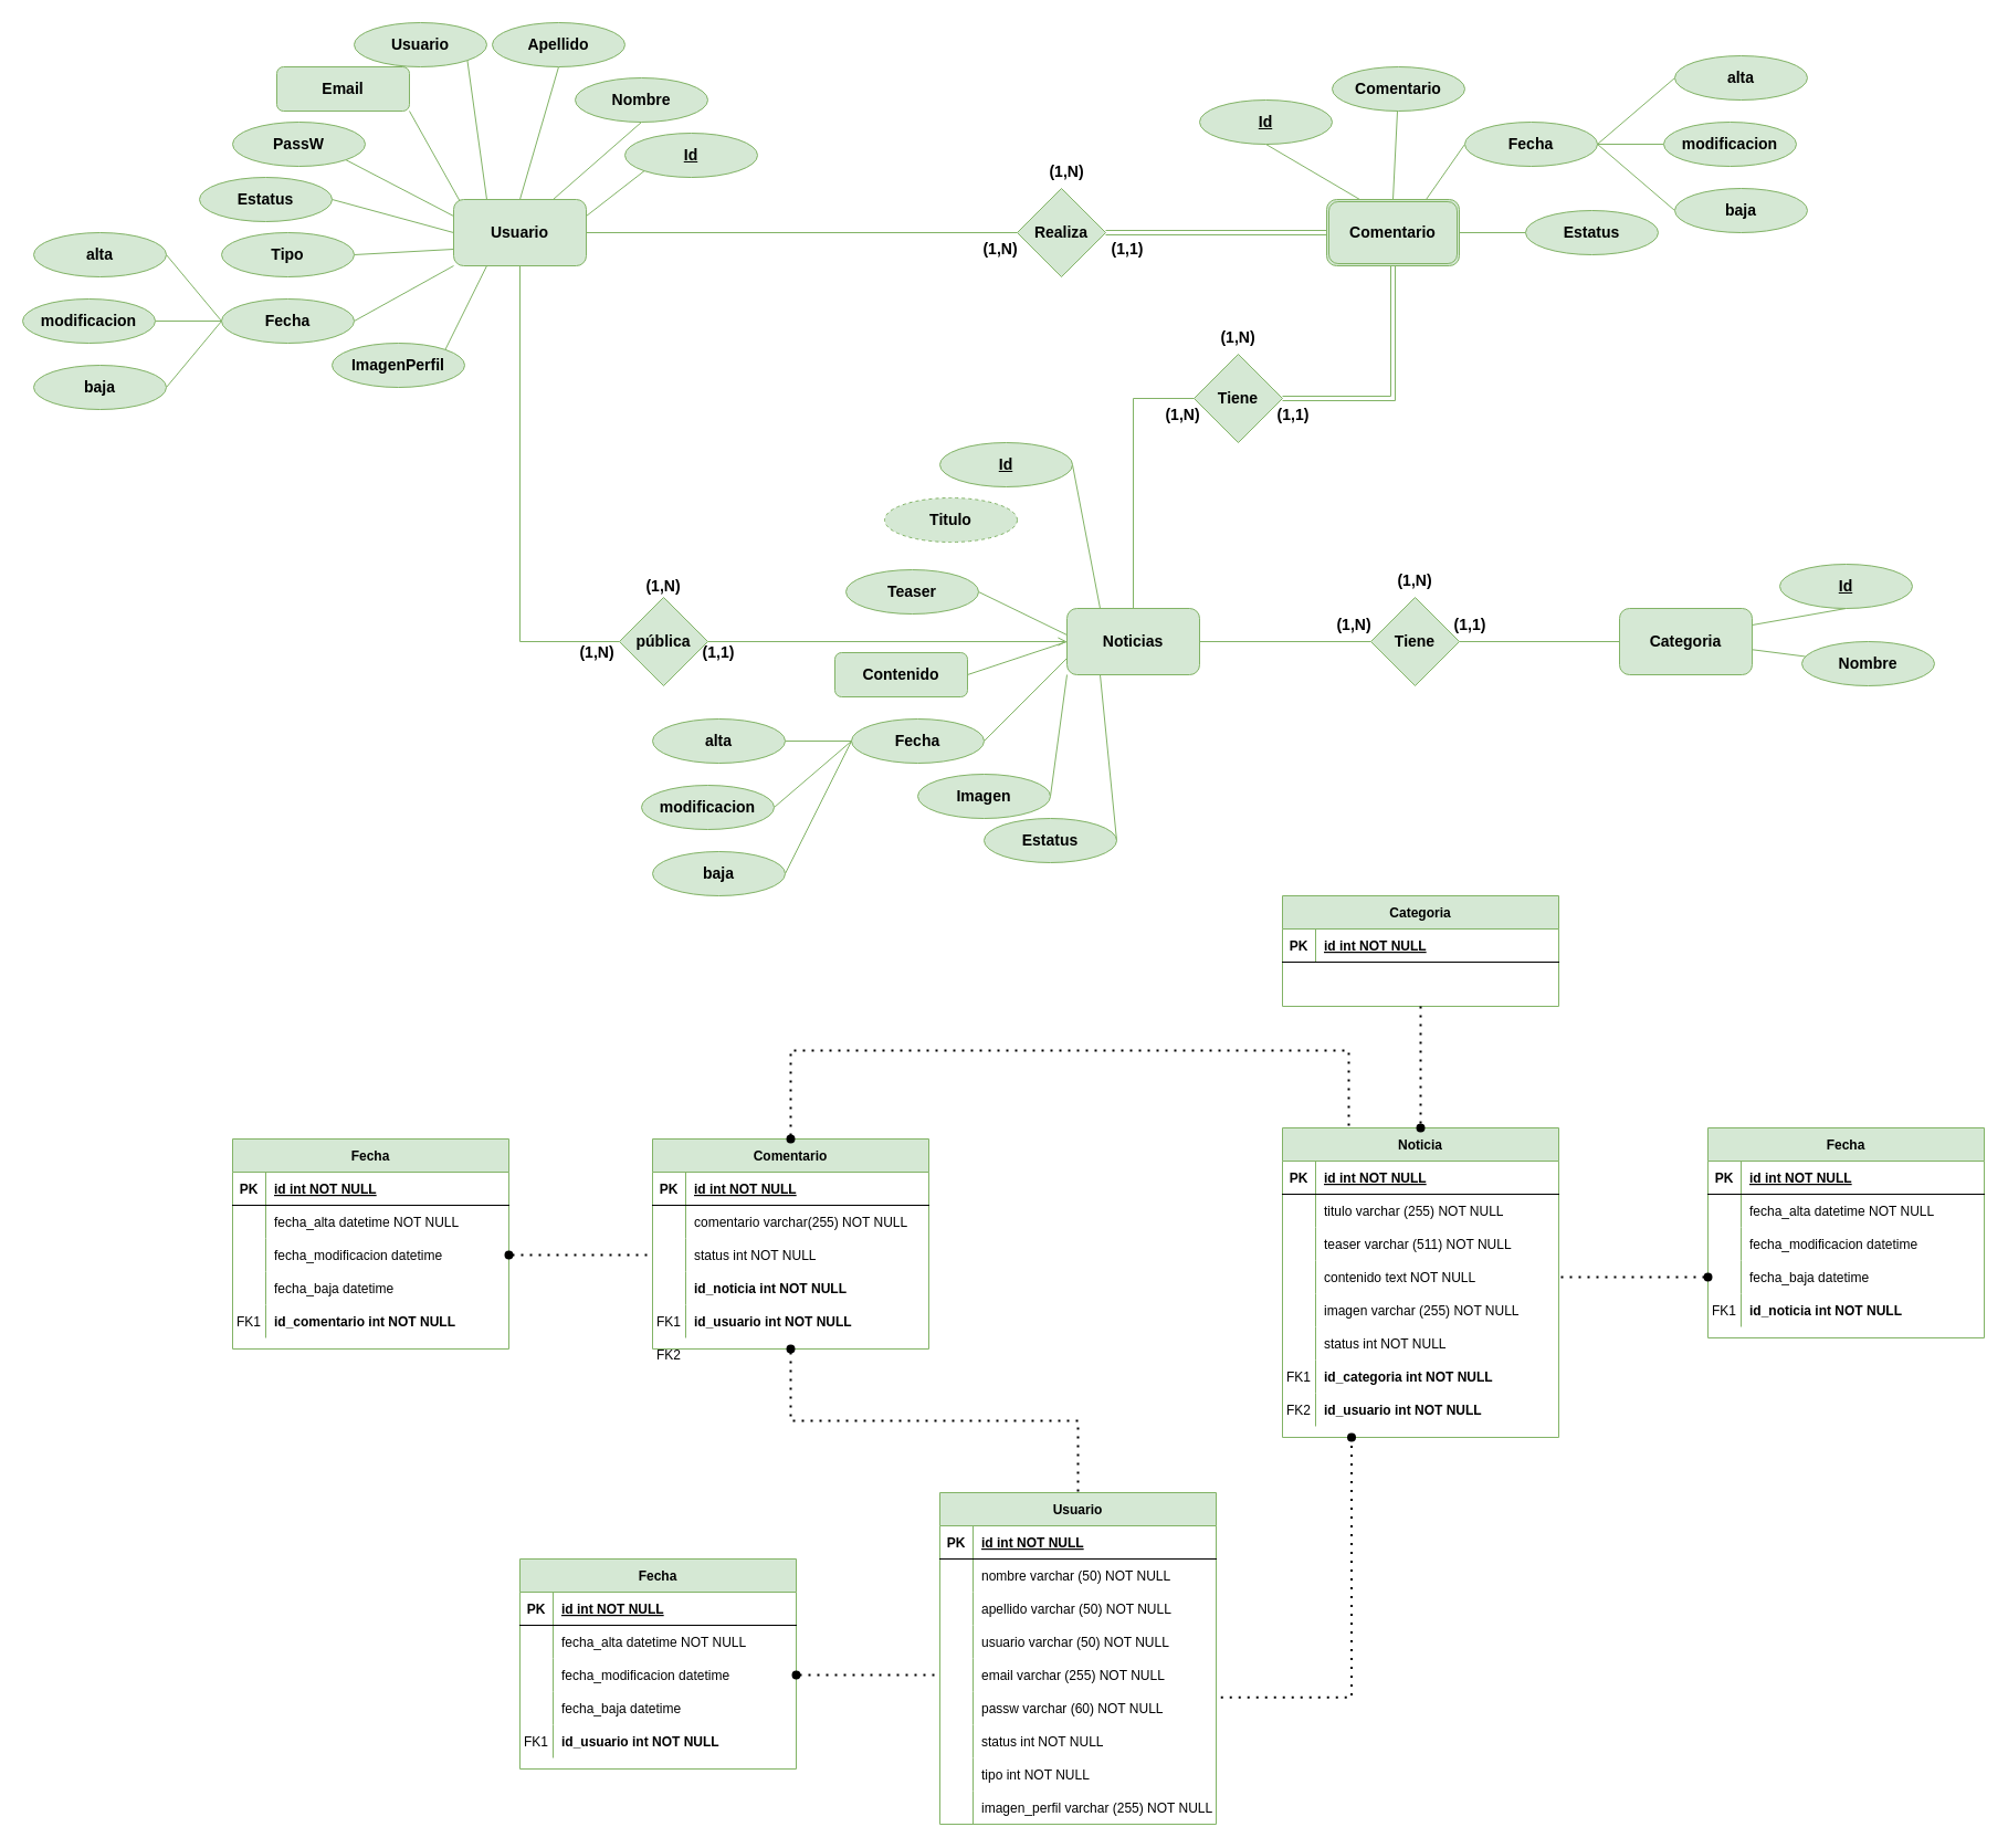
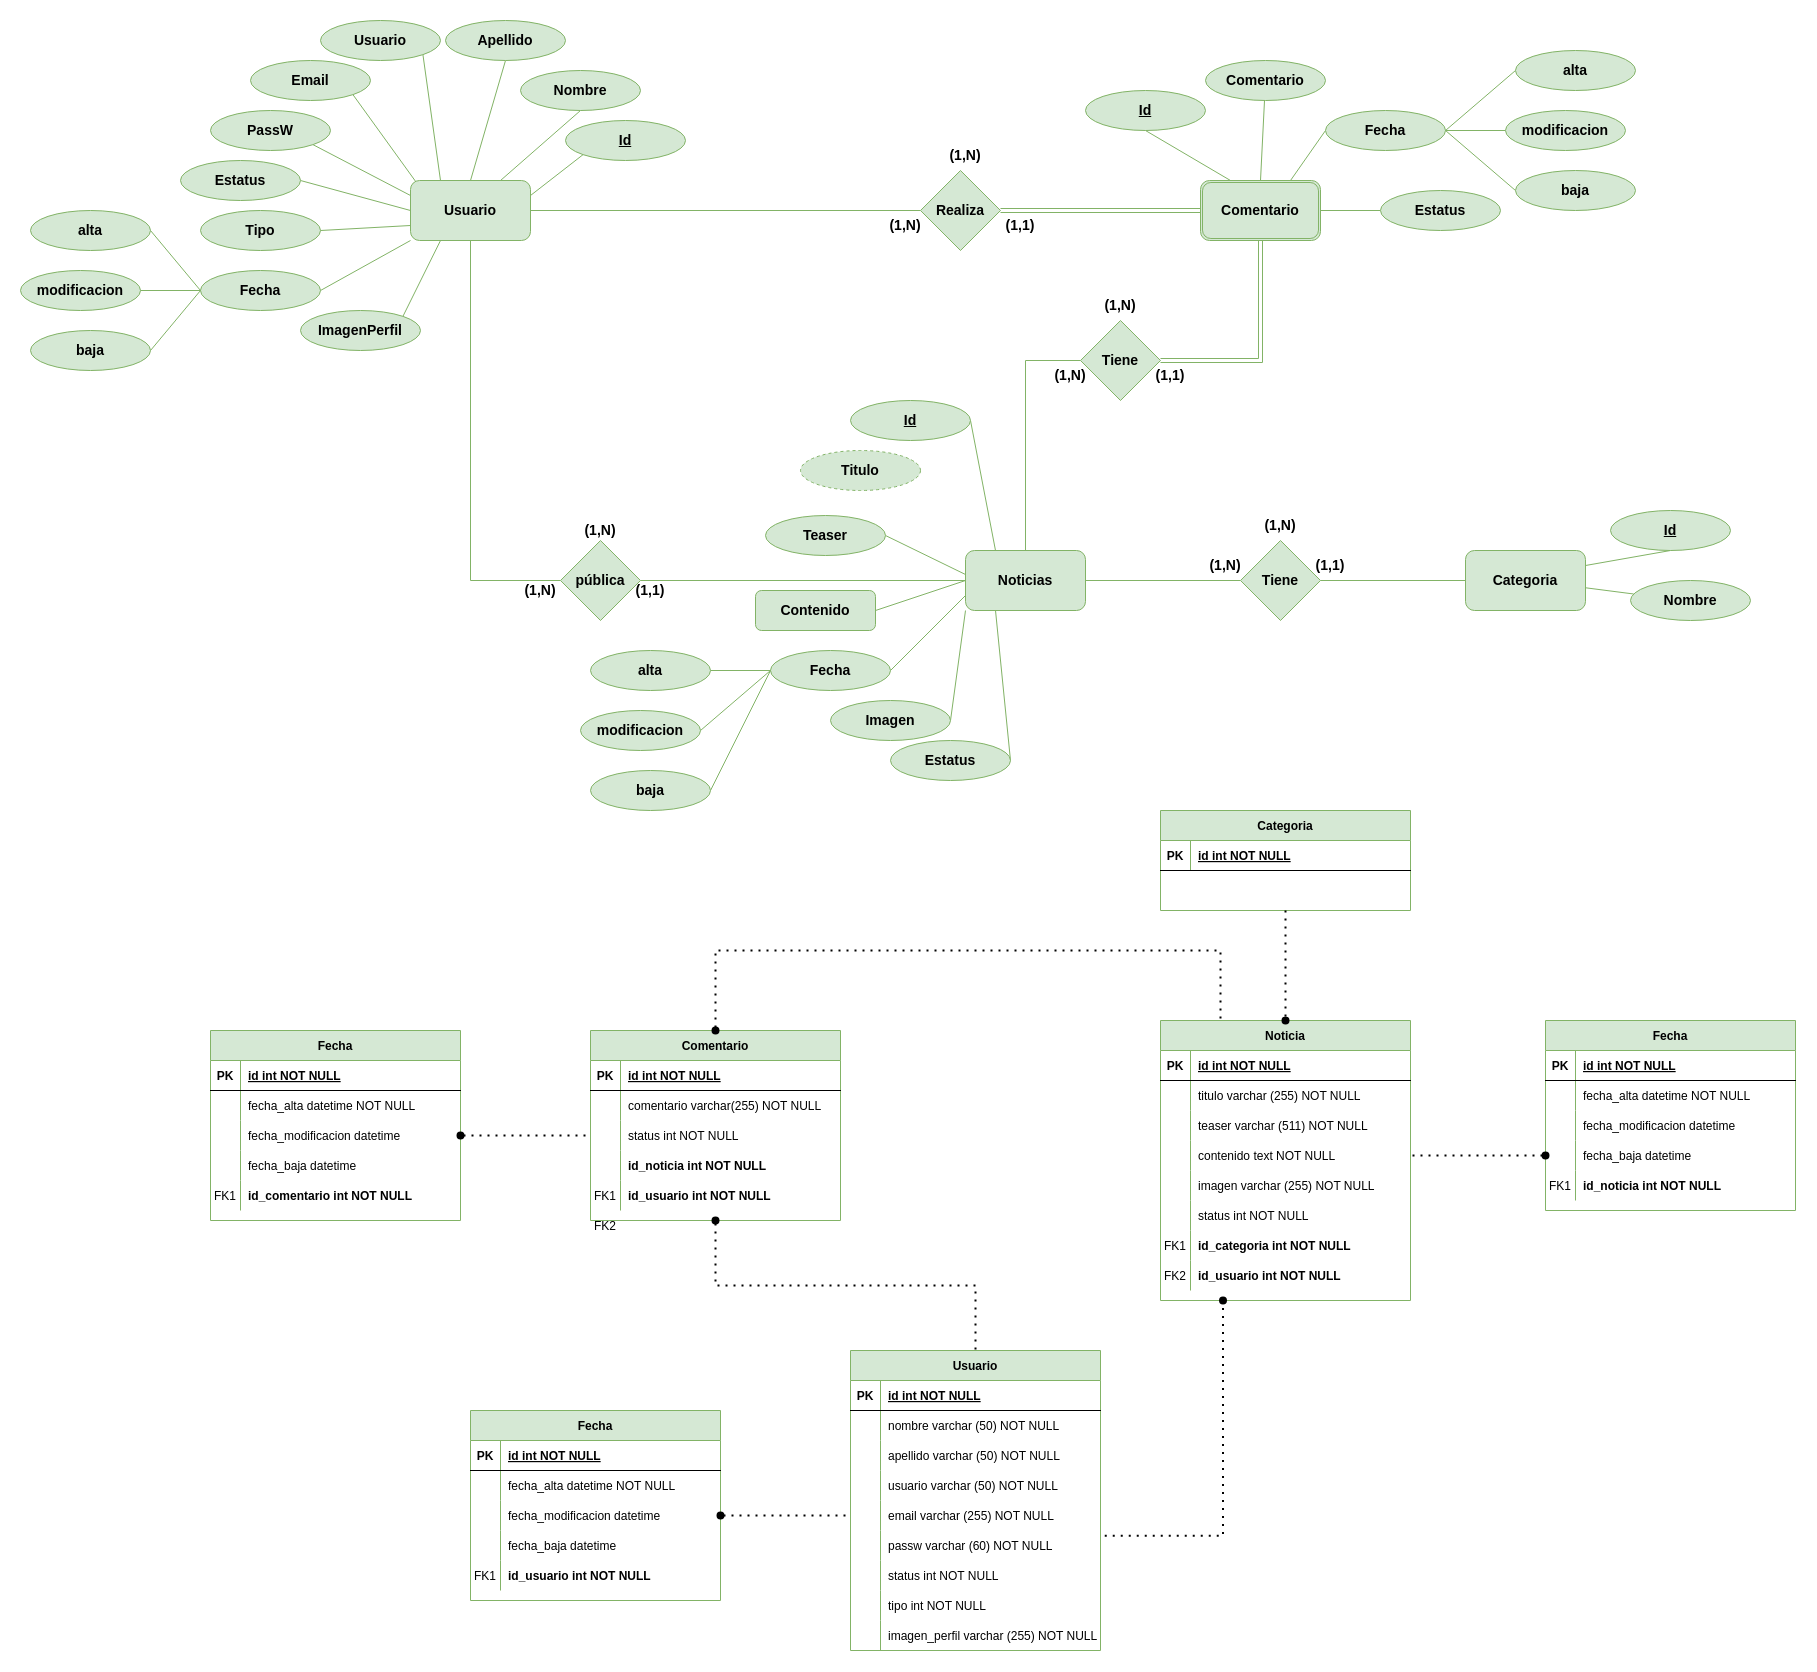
- <mxCell id="97" value="&lt;b&gt;Email&lt;/b&gt;" style="whiteSpace=wrap;html=1;strokeColor=#82b366;fontSize=14;fillColor=#d5e8d4;rounded=1;" parent="1" vertex="1"><mxGeometry x="250" y="60" width="120" height="40" as="geometry" /></mxCell>
+ <mxCell id="97" value="&lt;b&gt;Email&lt;/b&gt;" style="ellipse;whiteSpace=wrap;html=1;strokeColor=#82b366;fontSize=14;fillColor=#d5e8d4;" parent="1" vertex="1"><mxGeometry x="250" y="60" width="120" height="40" as="geometry" /></mxCell>
- <mxCell id="148" style="rounded=0;orthogonalLoop=1;jettySize=auto;html=1;exitX=1;exitY=0.5;exitDx=0;exitDy=0;fontSize=18;endArrow=open;endFill=0;entryX=0;entryY=0.5;entryDx=0;entryDy=0;fillColor=#d5e8d4;strokeColor=#82b366;" parent="1" source="149" target="81" edge="1"><mxGeometry relative="1" as="geometry"><mxPoint x="960" y="580" as="targetPoint" /></mxGeometry></mxCell>
+ <mxCell id="148" style="rounded=0;orthogonalLoop=1;jettySize=auto;html=1;exitX=1;exitY=0.5;exitDx=0;exitDy=0;fontSize=18;endArrow=none;endFill=0;entryX=0;entryY=0.5;entryDx=0;entryDy=0;fillColor=#d5e8d4;strokeColor=#82b366;" parent="1" source="149" target="81" edge="1"><mxGeometry relative="1" as="geometry"><mxPoint x="960" y="580" as="targetPoint" /></mxGeometry></mxCell>
